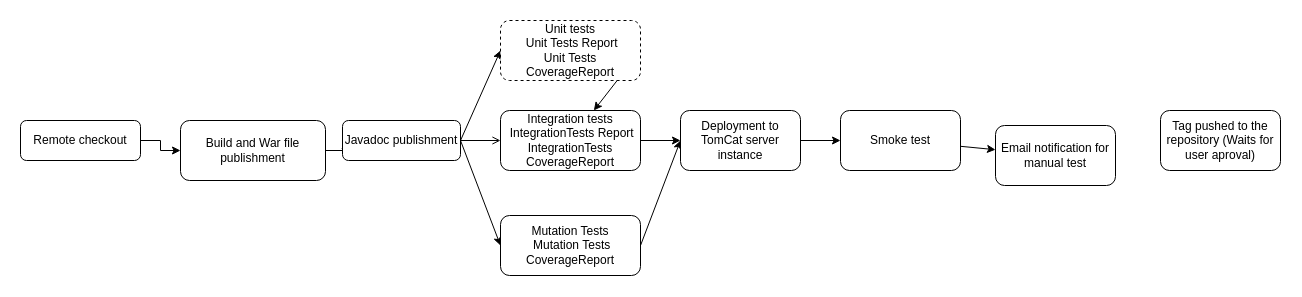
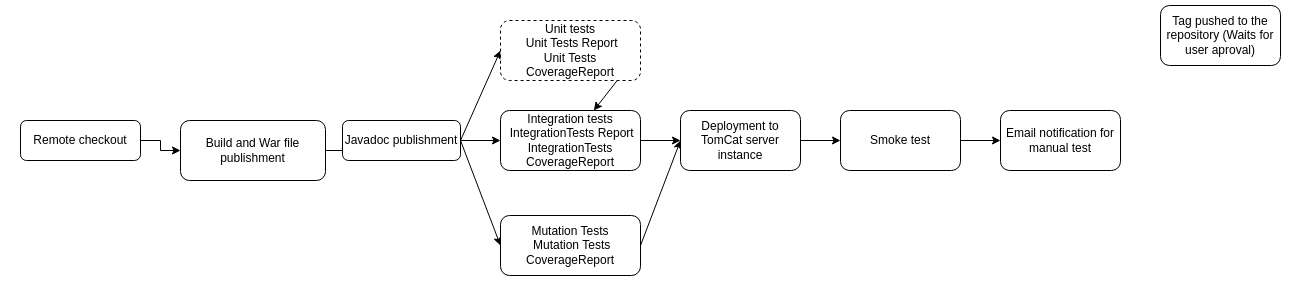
- <mxCell id="6" value="" style="edgeStyle=orthogonalEdgeStyle;rounded=0;orthogonalLoop=1;jettySize=auto;html=1;sketch=0;endArrow=open;" parent="1" source="9" target="15" edge="1"><mxGeometry relative="1" as="geometry" /></mxCell>
+ <mxCell id="6" value="" style="edgeStyle=orthogonalEdgeStyle;rounded=0;orthogonalLoop=1;jettySize=auto;html=1;sketch=0;" parent="1" source="9" target="15" edge="1"><mxGeometry relative="1" as="geometry" /></mxCell>
- <mxCell id="21" value="Tag pushed to the repository (Waits for user aproval)" style="rounded=1;whiteSpace=wrap;html=1;sketch=0;" parent="1" vertex="1"><mxGeometry x="1160" y="110" width="120" height="60" as="geometry" /></mxCell>
+ <mxCell id="21" value="Tag pushed to the repository (Waits for user aproval)" style="rounded=1;whiteSpace=wrap;html=1;sketch=0;" parent="1" vertex="1"><mxGeometry x="1160" y="5" width="120" height="60" as="geometry" /></mxCell>
- <mxCell id="20" value="Email notification for manual test" style="rounded=1;whiteSpace=wrap;html=1;sketch=0;" parent="1" vertex="1"><mxGeometry x="995" y="125" width="120" height="60" as="geometry" /></mxCell>
+ <mxCell id="20" value="Email notification for manual test" style="rounded=1;whiteSpace=wrap;html=1;sketch=0;" parent="1" vertex="1"><mxGeometry x="1000" y="110" width="120" height="60" as="geometry" /></mxCell>
